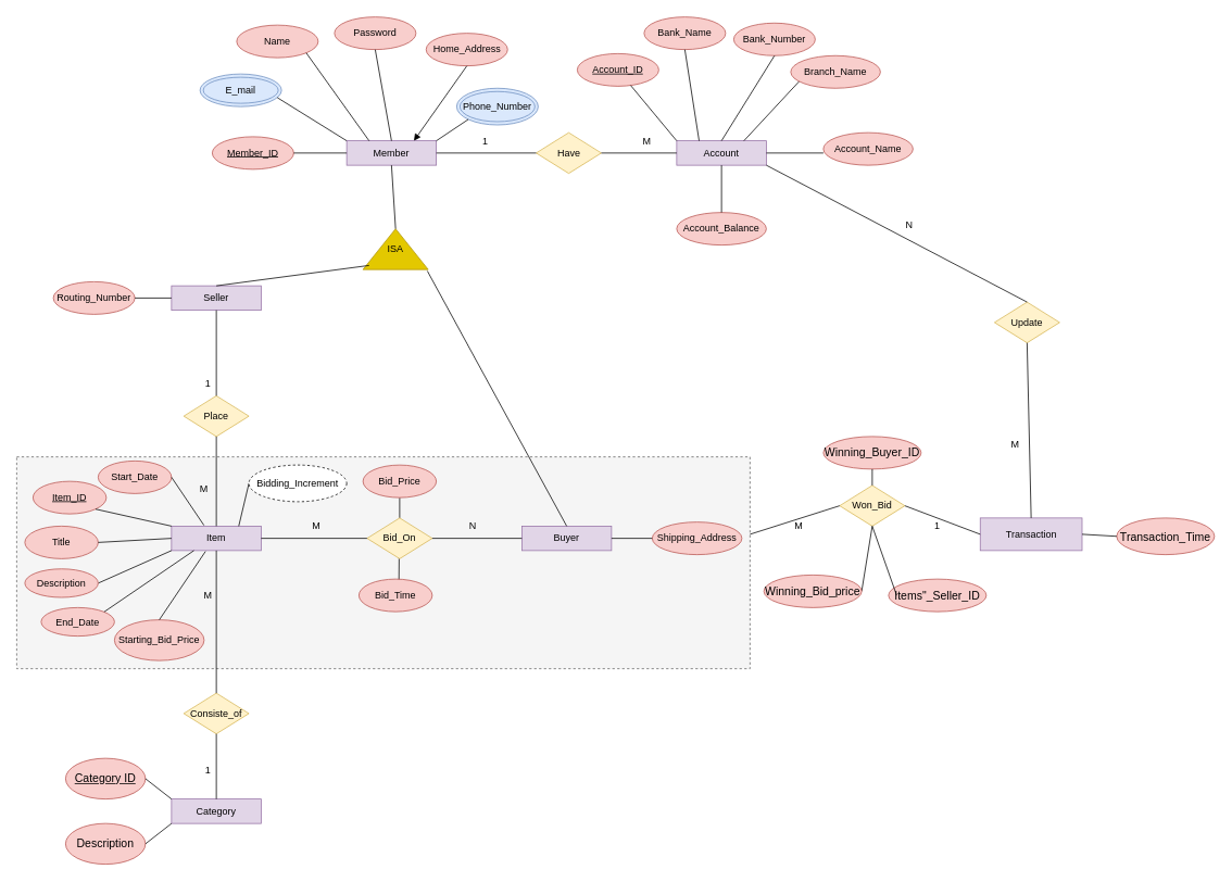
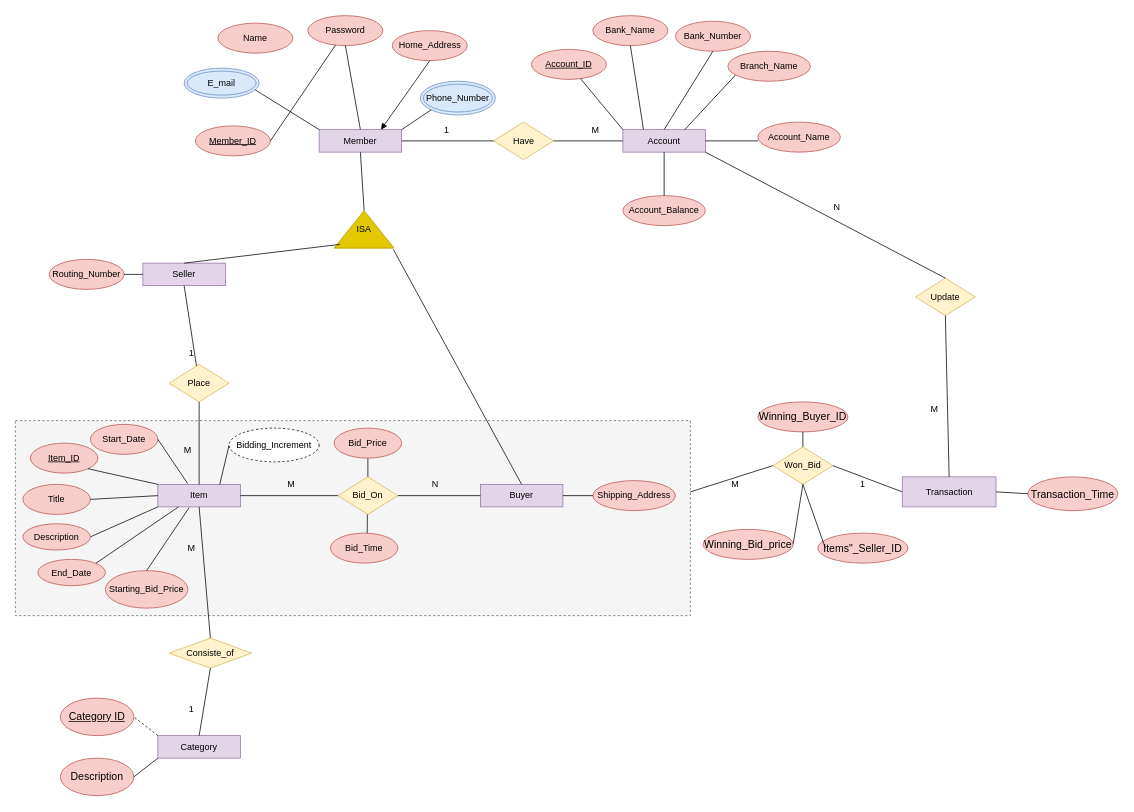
- <mxCell id="45" value="" style="endArrow=none;html=1;rounded=0;exitX=1;exitY=1;exitDx=0;exitDy=0;entryX=0.25;entryY=0;entryDx=0;entryDy=0;" parent="1" source="25" target="3" edge="1"><mxGeometry width="50" height="50" relative="1" as="geometry"><mxPoint x="590" y="280" as="sourcePoint" /><mxPoint x="640" y="230" as="targetPoint" /></mxGeometry></mxCell>
- <mxCell id="47" value="" style="endArrow=none;html=1;rounded=0;exitX=1;exitY=0.5;exitDx=0;exitDy=0;entryX=0;entryY=0.5;entryDx=0;entryDy=0;" parent="1" source="24" target="3" edge="1"><mxGeometry width="50" height="50" relative="1" as="geometry"><mxPoint x="215" y="162" as="sourcePoint" /><mxPoint x="265" y="112" as="targetPoint" /></mxGeometry></mxCell>
+ <mxCell id="47" value="" style="endArrow=none;html=1;rounded=0;exitX=1;exitY=0.5;exitDx=0;exitDy=0;" parent="1" source="24" target="27" edge="1"><mxGeometry width="50" height="50" relative="1" as="geometry"><mxPoint x="215" y="162" as="sourcePoint" /><mxPoint x="265" y="112" as="targetPoint" /></mxGeometry></mxCell>
- <mxCell id="6" value="Seller" style="rounded=0;whiteSpace=wrap;html=1;fillColor=#e1d5e7;strokeColor=#9673a6;" parent="1" vertex="1"><mxGeometry x="210" y="350" width="110" height="30" as="geometry" /></mxCell>
+ <mxCell id="6" value="Seller" style="rounded=0;whiteSpace=wrap;html=1;fillColor=#e1d5e7;strokeColor=#9673a6;" parent="1" vertex="1"><mxGeometry x="190" y="350" width="110" height="30" as="geometry" /></mxCell>
- <mxCell id="30" value="Shipping_Address" style="ellipse;whiteSpace=wrap;html=1;fillColor=#f8cecc;strokeColor=#b85450;" parent="1" vertex="1"><mxGeometry x="800" y="640" width="110" height="40" as="geometry" /></mxCell>
+ <mxCell id="30" value="Shipping_Address" style="ellipse;whiteSpace=wrap;html=1;fillColor=#f8cecc;strokeColor=#b85450;" parent="1" vertex="1"><mxGeometry x="790" y="640" width="110" height="40" as="geometry" /></mxCell>
- <mxCell id="16" value="Consiste_of" style="rhombus;whiteSpace=wrap;html=1;fillColor=#fff2cc;strokeColor=#d6b656;" parent="1" vertex="1"><mxGeometry x="225" y="850" width="80" height="50" as="geometry" /></mxCell>
+ <mxCell id="16" value="Consiste_of" style="rhombus;whiteSpace=wrap;html=1;fillColor=#fff2cc;strokeColor=#d6b656;" parent="1" vertex="1"><mxGeometry x="225" y="850" width="110" height="40" as="geometry" /></mxCell>
- <mxCell id="67" value="" style="endArrow=none;html=1;rounded=0;exitX=0;exitY=0;exitDx=0;exitDy=0;entryX=1;entryY=0.5;entryDx=0;entryDy=0;" parent="1" source="17" target="35" edge="1"><mxGeometry width="50" height="50" relative="1" as="geometry"><mxPoint x="590" y="880" as="sourcePoint" /><mxPoint x="640" y="830" as="targetPoint" /></mxGeometry></mxCell>
+ <mxCell id="67" value="" style="endArrow=none;html=1;rounded=0;exitX=0;exitY=0;exitDx=0;exitDy=0;entryX=1;entryY=0.5;entryDx=0;entryDy=0;dashed=1;" parent="1" source="17" target="35" edge="1"><mxGeometry width="50" height="50" relative="1" as="geometry"><mxPoint x="590" y="880" as="sourcePoint" /><mxPoint x="640" y="830" as="targetPoint" /></mxGeometry></mxCell>
